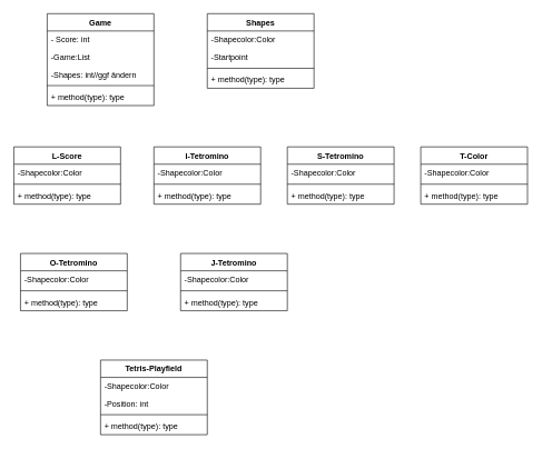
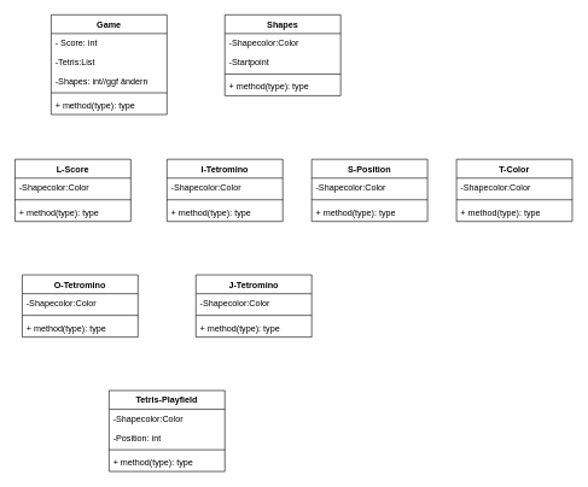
- <mxCell id="4" value="-Game:List" style="text;strokeColor=none;fillColor=none;align=left;verticalAlign=top;spacingLeft=4;spacingRight=4;overflow=hidden;rotatable=0;points=[[0,0.5],[1,0.5]];portConstraint=eastwest;" parent="2" vertex="1"><mxGeometry y="52" width="160" height="26" as="geometry" /></mxCell>
+ <mxCell id="4" value="-Tetris:List" style="text;strokeColor=none;fillColor=none;align=left;verticalAlign=top;spacingLeft=4;spacingRight=4;overflow=hidden;rotatable=0;points=[[0,0.5],[1,0.5]];portConstraint=eastwest;" parent="2" vertex="1"><mxGeometry y="52" width="160" height="26" as="geometry" /></mxCell>
- <mxCell id="21" value="S-Tetromino" style="swimlane;fontStyle=1;align=center;verticalAlign=top;childLayout=stackLayout;horizontal=1;startSize=26;horizontalStack=0;resizeParent=1;resizeParentMax=0;resizeLast=0;collapsible=1;marginBottom=0;" vertex="1" parent="1"><mxGeometry x="430" y="220" width="160" height="86" as="geometry"><mxRectangle x="130" y="70" width="70" height="26" as="alternateBounds" /></mxGeometry></mxCell>
+ <mxCell id="21" value="S-Position" style="swimlane;fontStyle=1;align=center;verticalAlign=top;childLayout=stackLayout;horizontal=1;startSize=26;horizontalStack=0;resizeParent=1;resizeParentMax=0;resizeLast=0;collapsible=1;marginBottom=0;" vertex="1" parent="1"><mxGeometry x="430" y="220" width="160" height="86" as="geometry"><mxRectangle x="130" y="70" width="70" height="26" as="alternateBounds" /></mxGeometry></mxCell>
